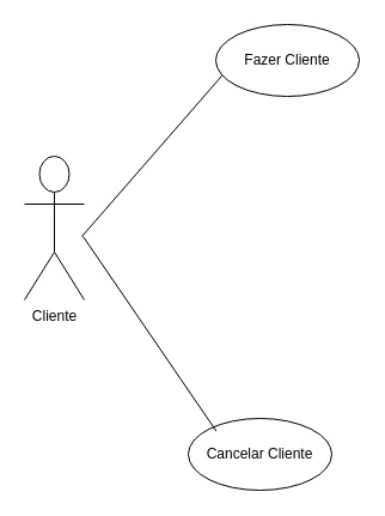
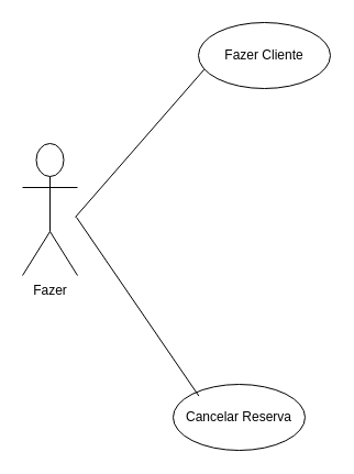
- <mxCell id="2" value="Cliente" style="shape=umlActor;verticalLabelPosition=bottom;verticalAlign=top;html=1;outlineConnect=0;labelBackgroundColor=none;" parent="1" vertex="1"><mxGeometry x="20" y="130" width="50" height="120" as="geometry" /></mxCell>
+ <mxCell id="2" value="Fazer" style="shape=umlActor;verticalLabelPosition=bottom;verticalAlign=top;html=1;outlineConnect=0;labelBackgroundColor=none;" parent="1" vertex="1"><mxGeometry x="20" y="130" width="50" height="120" as="geometry" /></mxCell>
- <mxCell id="5" value="Cancelar Cliente" style="ellipse;whiteSpace=wrap;html=1;" parent="1" vertex="1"><mxGeometry x="157" y="349" width="120" height="60" as="geometry" /></mxCell>
+ <mxCell id="5" value="Cancelar Reserva" style="ellipse;whiteSpace=wrap;html=1;" parent="1" vertex="1"><mxGeometry x="157" y="349" width="120" height="60" as="geometry" /></mxCell>
